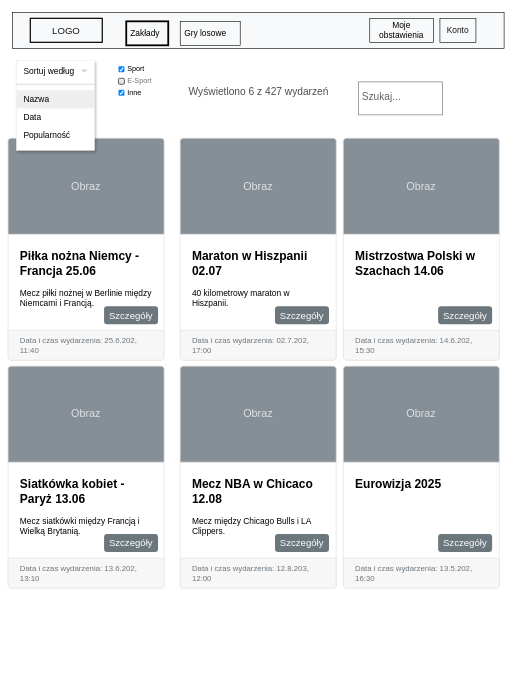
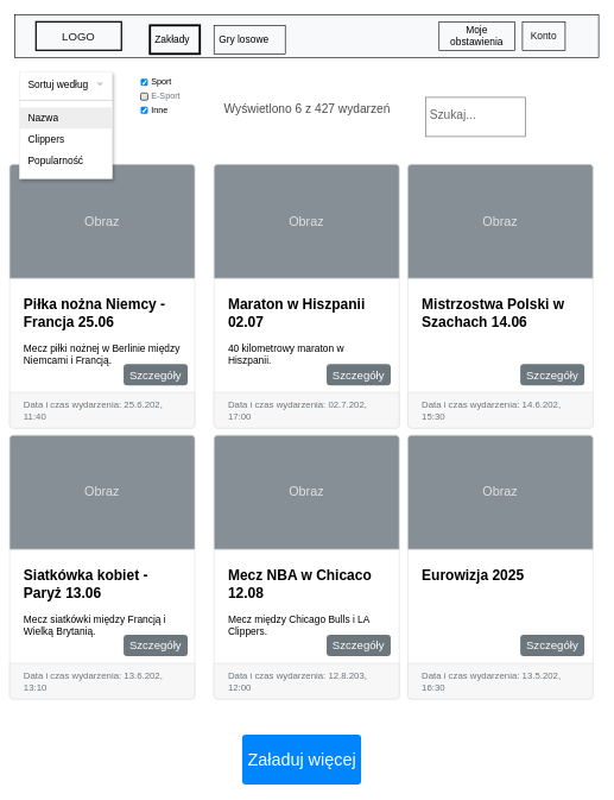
- <mxCell id="27" value="Data" style="text;strokeColor=none;align=left;verticalAlign=middle;spacingLeft=10;spacingRight=10;overflow=hidden;points=[[0,0.5],[1,0.5]];portConstraint=eastwest;rotatable=0;whiteSpace=wrap;html=1;rSize=5;fillColor=none;fontColor=inherit;fontSize=14;" vertex="1" parent="21"><mxGeometry y="80" width="130" height="30" as="geometry" /></mxCell>
+ <mxCell id="27" value="Clippers" style="text;strokeColor=none;align=left;verticalAlign=middle;spacingLeft=10;spacingRight=10;overflow=hidden;points=[[0,0.5],[1,0.5]];portConstraint=eastwest;rotatable=0;whiteSpace=wrap;html=1;rSize=5;fillColor=none;fontColor=inherit;fontSize=14;" vertex="1" parent="21"><mxGeometry y="80" width="130" height="30" as="geometry" /></mxCell>
+ <mxCell id="43" value="&lt;font style=&quot;font-size: 24px;&quot;&gt;Załaduj więcej&lt;/font&gt;" style="html=1;shadow=0;dashed=0;shape=mxgraph.bootstrap.rrect;rSize=5;strokeColor=none;strokeWidth=1;fillColor=#0085FC;fontColor=#FFFFFF;whiteSpace=wrap;align=center;verticalAlign=middle;spacingLeft=0;fontStyle=0;fontSize=16;spacing=5;" vertex="1" parent="1"><mxGeometry x="339.5" y="1030" width="167" height="70" as="geometry" /></mxCell>
